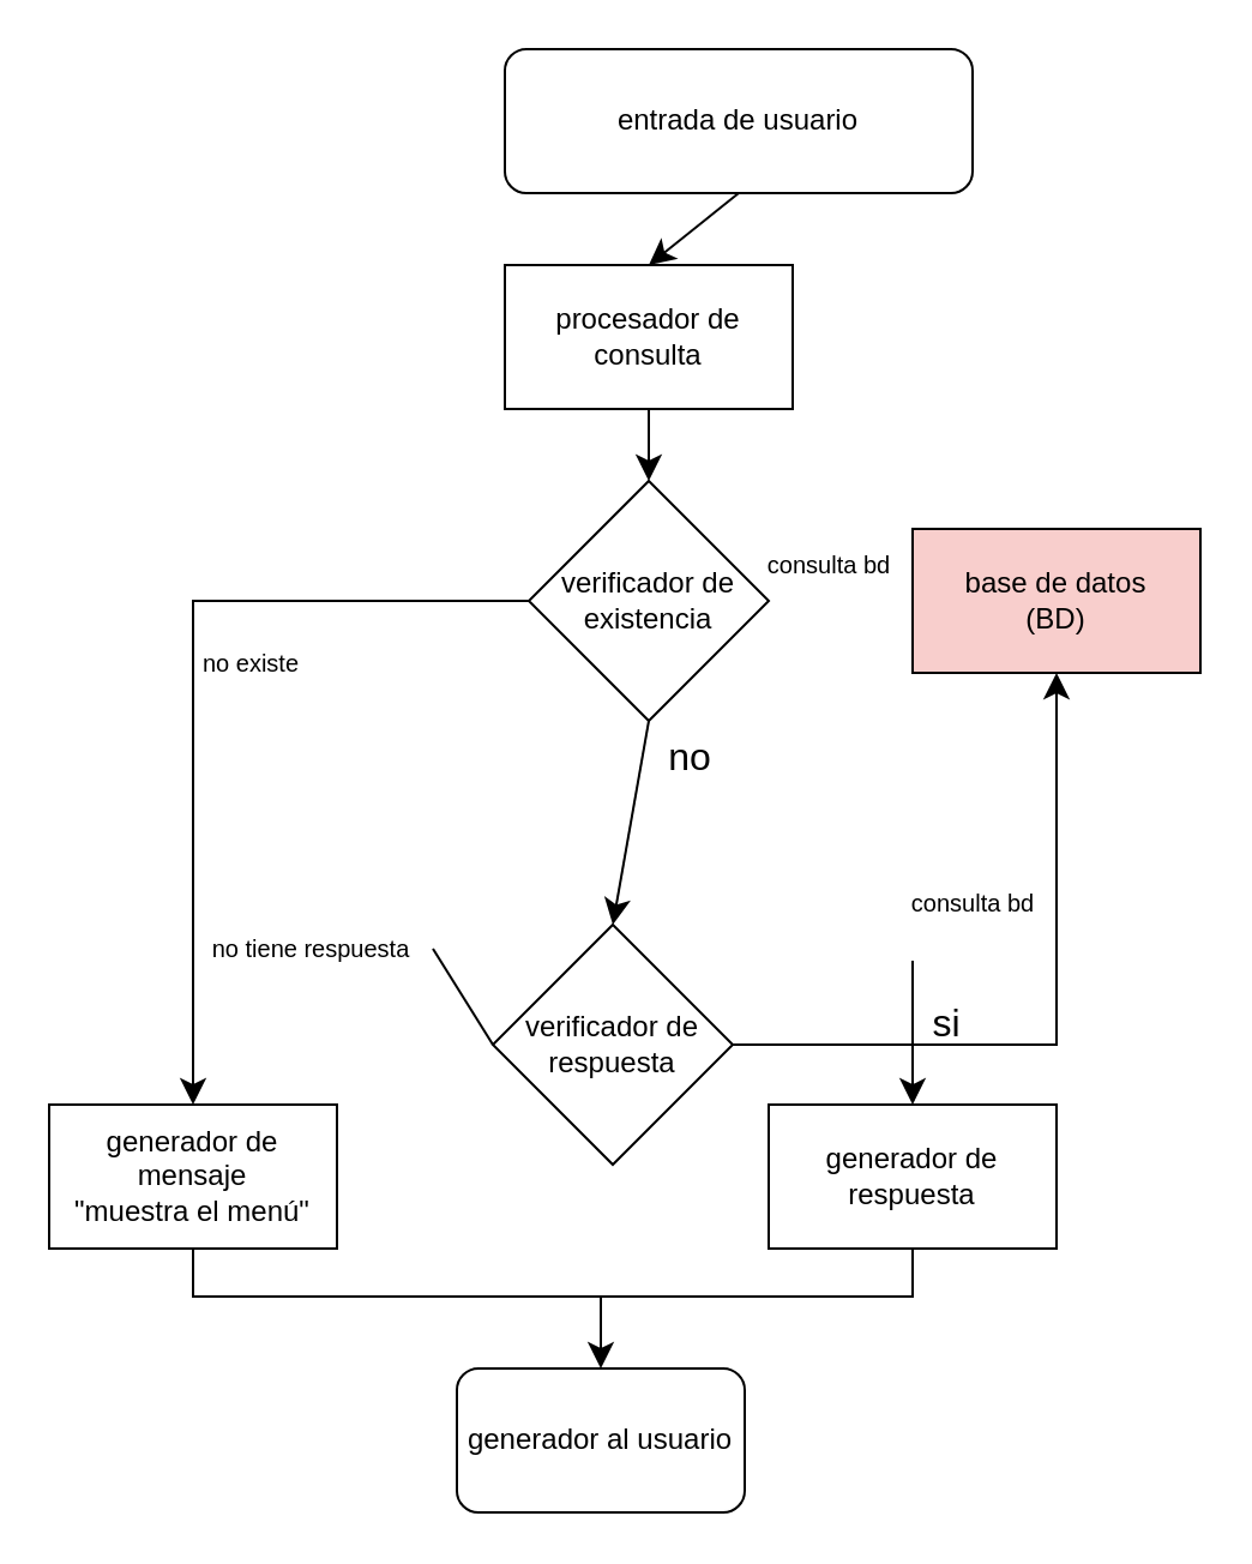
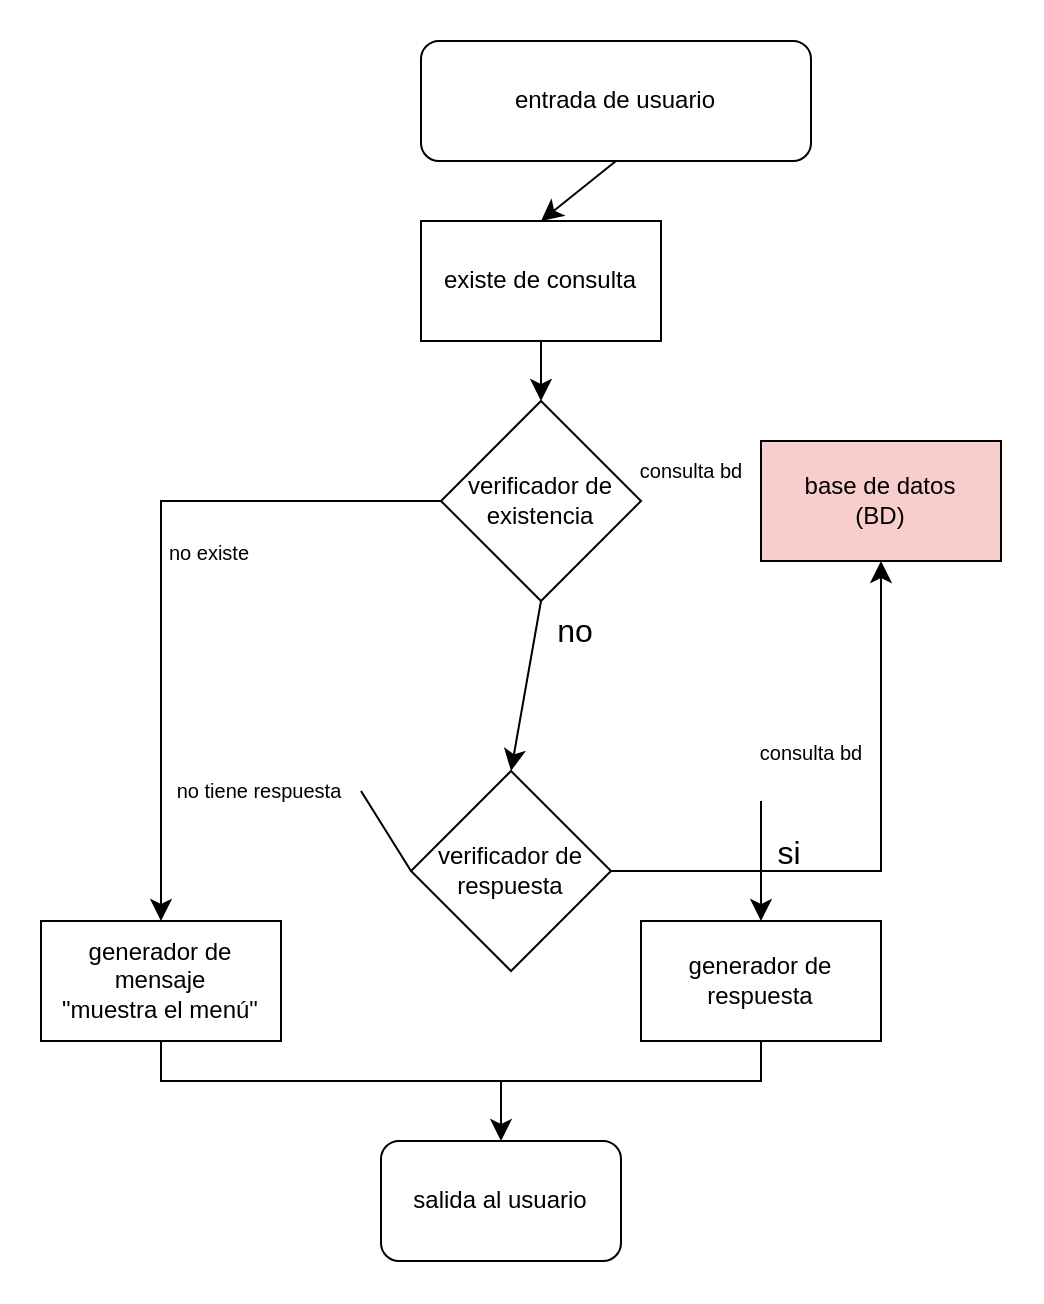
- <mxCell id="5" value="procesador de consulta" style="whiteSpace=wrap;html=1;" vertex="1" parent="1"><mxGeometry x="210" y="110" width="120" height="60" as="geometry" /></mxCell>
+ <mxCell id="5" value="existe de consulta" style="whiteSpace=wrap;html=1;" vertex="1" parent="1"><mxGeometry x="210" y="110" width="120" height="60" as="geometry" /></mxCell>
- <mxCell id="24" value="generador al usuario" style="rounded=1;whiteSpace=wrap;html=1;" vertex="1" parent="1"><mxGeometry x="190" y="570" width="120" height="60" as="geometry" /></mxCell>
+ <mxCell id="24" value="salida al usuario" style="rounded=1;whiteSpace=wrap;html=1;" vertex="1" parent="1"><mxGeometry x="190" y="570" width="120" height="60" as="geometry" /></mxCell>
